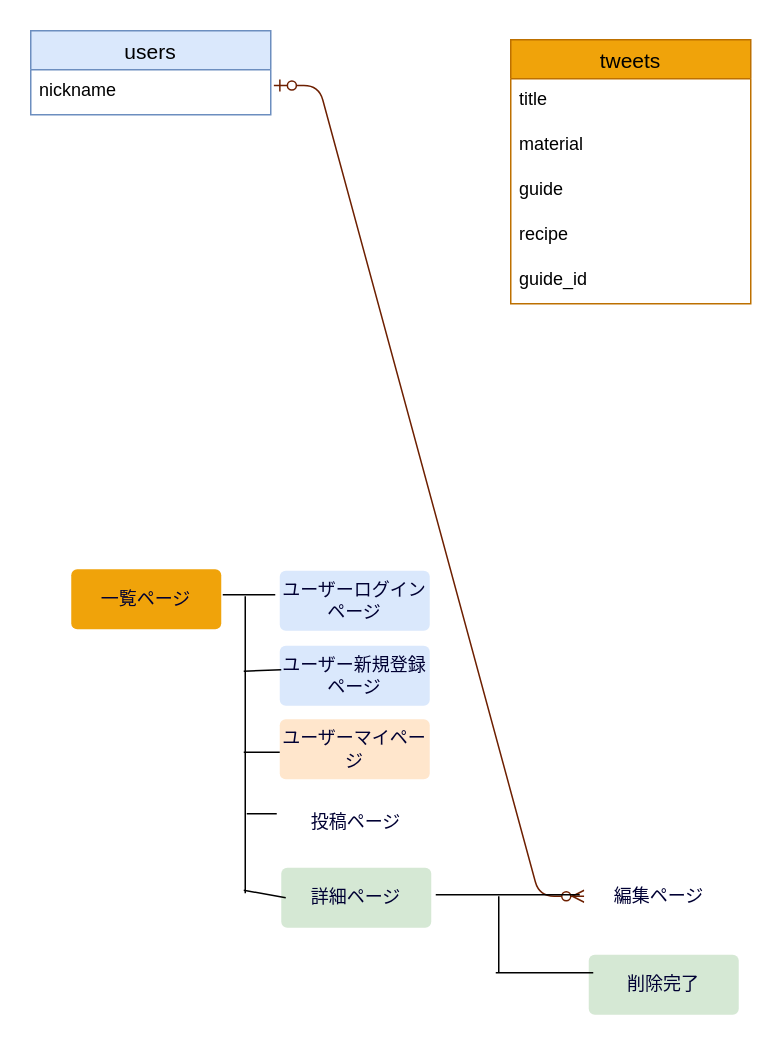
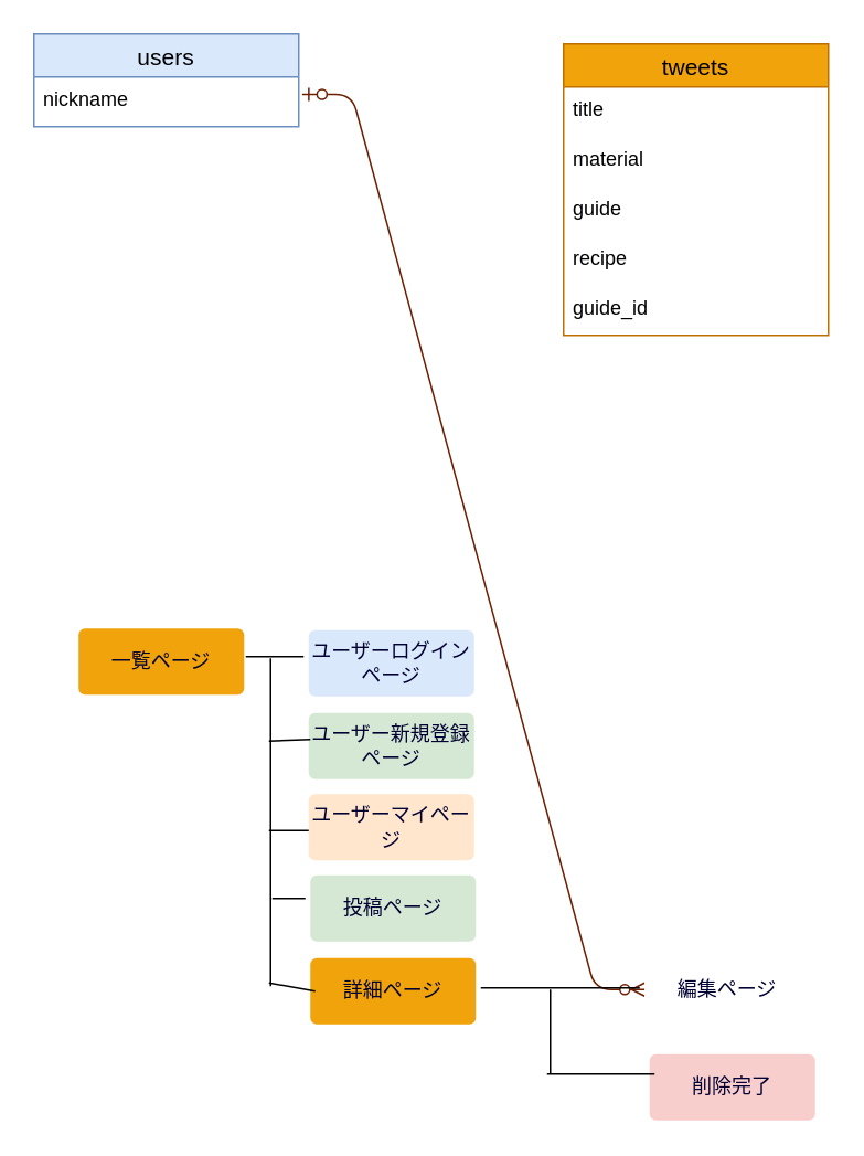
- <mxCell id="13" value="ユーザー新規登録ページ" style="rounded=1;arcSize=10;whiteSpace=wrap;html=1;align=center;labelBorderColor=none;strokeColor=none;fillColor=#dae8fc;fontColor=#000033;" vertex="1" parent="1"><mxGeometry x="186" y="430" width="100" height="40" as="geometry" /></mxCell>
+ <mxCell id="13" value="ユーザー新規登録ページ" style="rounded=1;arcSize=10;whiteSpace=wrap;html=1;align=center;labelBorderColor=none;strokeColor=none;fillColor=#d5e8d4;fontColor=#000033;" vertex="1" parent="1"><mxGeometry x="186" y="430" width="100" height="40" as="geometry" /></mxCell>
- <mxCell id="12" value="投稿ページ" style="rounded=1;arcSize=10;whiteSpace=wrap;html=1;align=center;labelBorderColor=none;strokeColor=none;fillColor=#ffffff;fontColor=#000033;" vertex="1" parent="1"><mxGeometry x="187" y="528" width="100" height="40" as="geometry" /></mxCell>
+ <mxCell id="12" value="投稿ページ" style="rounded=1;arcSize=10;whiteSpace=wrap;html=1;align=center;labelBorderColor=none;strokeColor=none;fillColor=#d5e8d4;fontColor=#000033;" vertex="1" parent="1"><mxGeometry x="187" y="528" width="100" height="40" as="geometry" /></mxCell>
- <mxCell id="16" value="詳細ページ" style="rounded=1;arcSize=10;whiteSpace=wrap;html=1;align=center;labelBorderColor=none;strokeColor=none;fillColor=#d5e8d4;fontColor=#000033;" vertex="1" parent="1"><mxGeometry x="187" y="578" width="100" height="40" as="geometry" /></mxCell>
+ <mxCell id="16" value="詳細ページ" style="rounded=1;arcSize=10;whiteSpace=wrap;html=1;align=center;labelBorderColor=none;strokeColor=none;fillColor=#f0a30a;fontColor=#000033;" vertex="1" parent="1"><mxGeometry x="187" y="578" width="100" height="40" as="geometry" /></mxCell>
- <mxCell id="14" value="削除完了" style="rounded=1;arcSize=10;whiteSpace=wrap;html=1;align=center;labelBorderColor=none;strokeColor=none;fillColor=#d5e8d4;fontColor=#000033;" vertex="1" parent="1"><mxGeometry x="392" y="636" width="100" height="40" as="geometry" /></mxCell>
+ <mxCell id="14" value="削除完了" style="rounded=1;arcSize=10;whiteSpace=wrap;html=1;align=center;labelBorderColor=none;strokeColor=none;fillColor=#f8cecc;fontColor=#000033;" vertex="1" parent="1"><mxGeometry x="392" y="636" width="100" height="40" as="geometry" /></mxCell>
